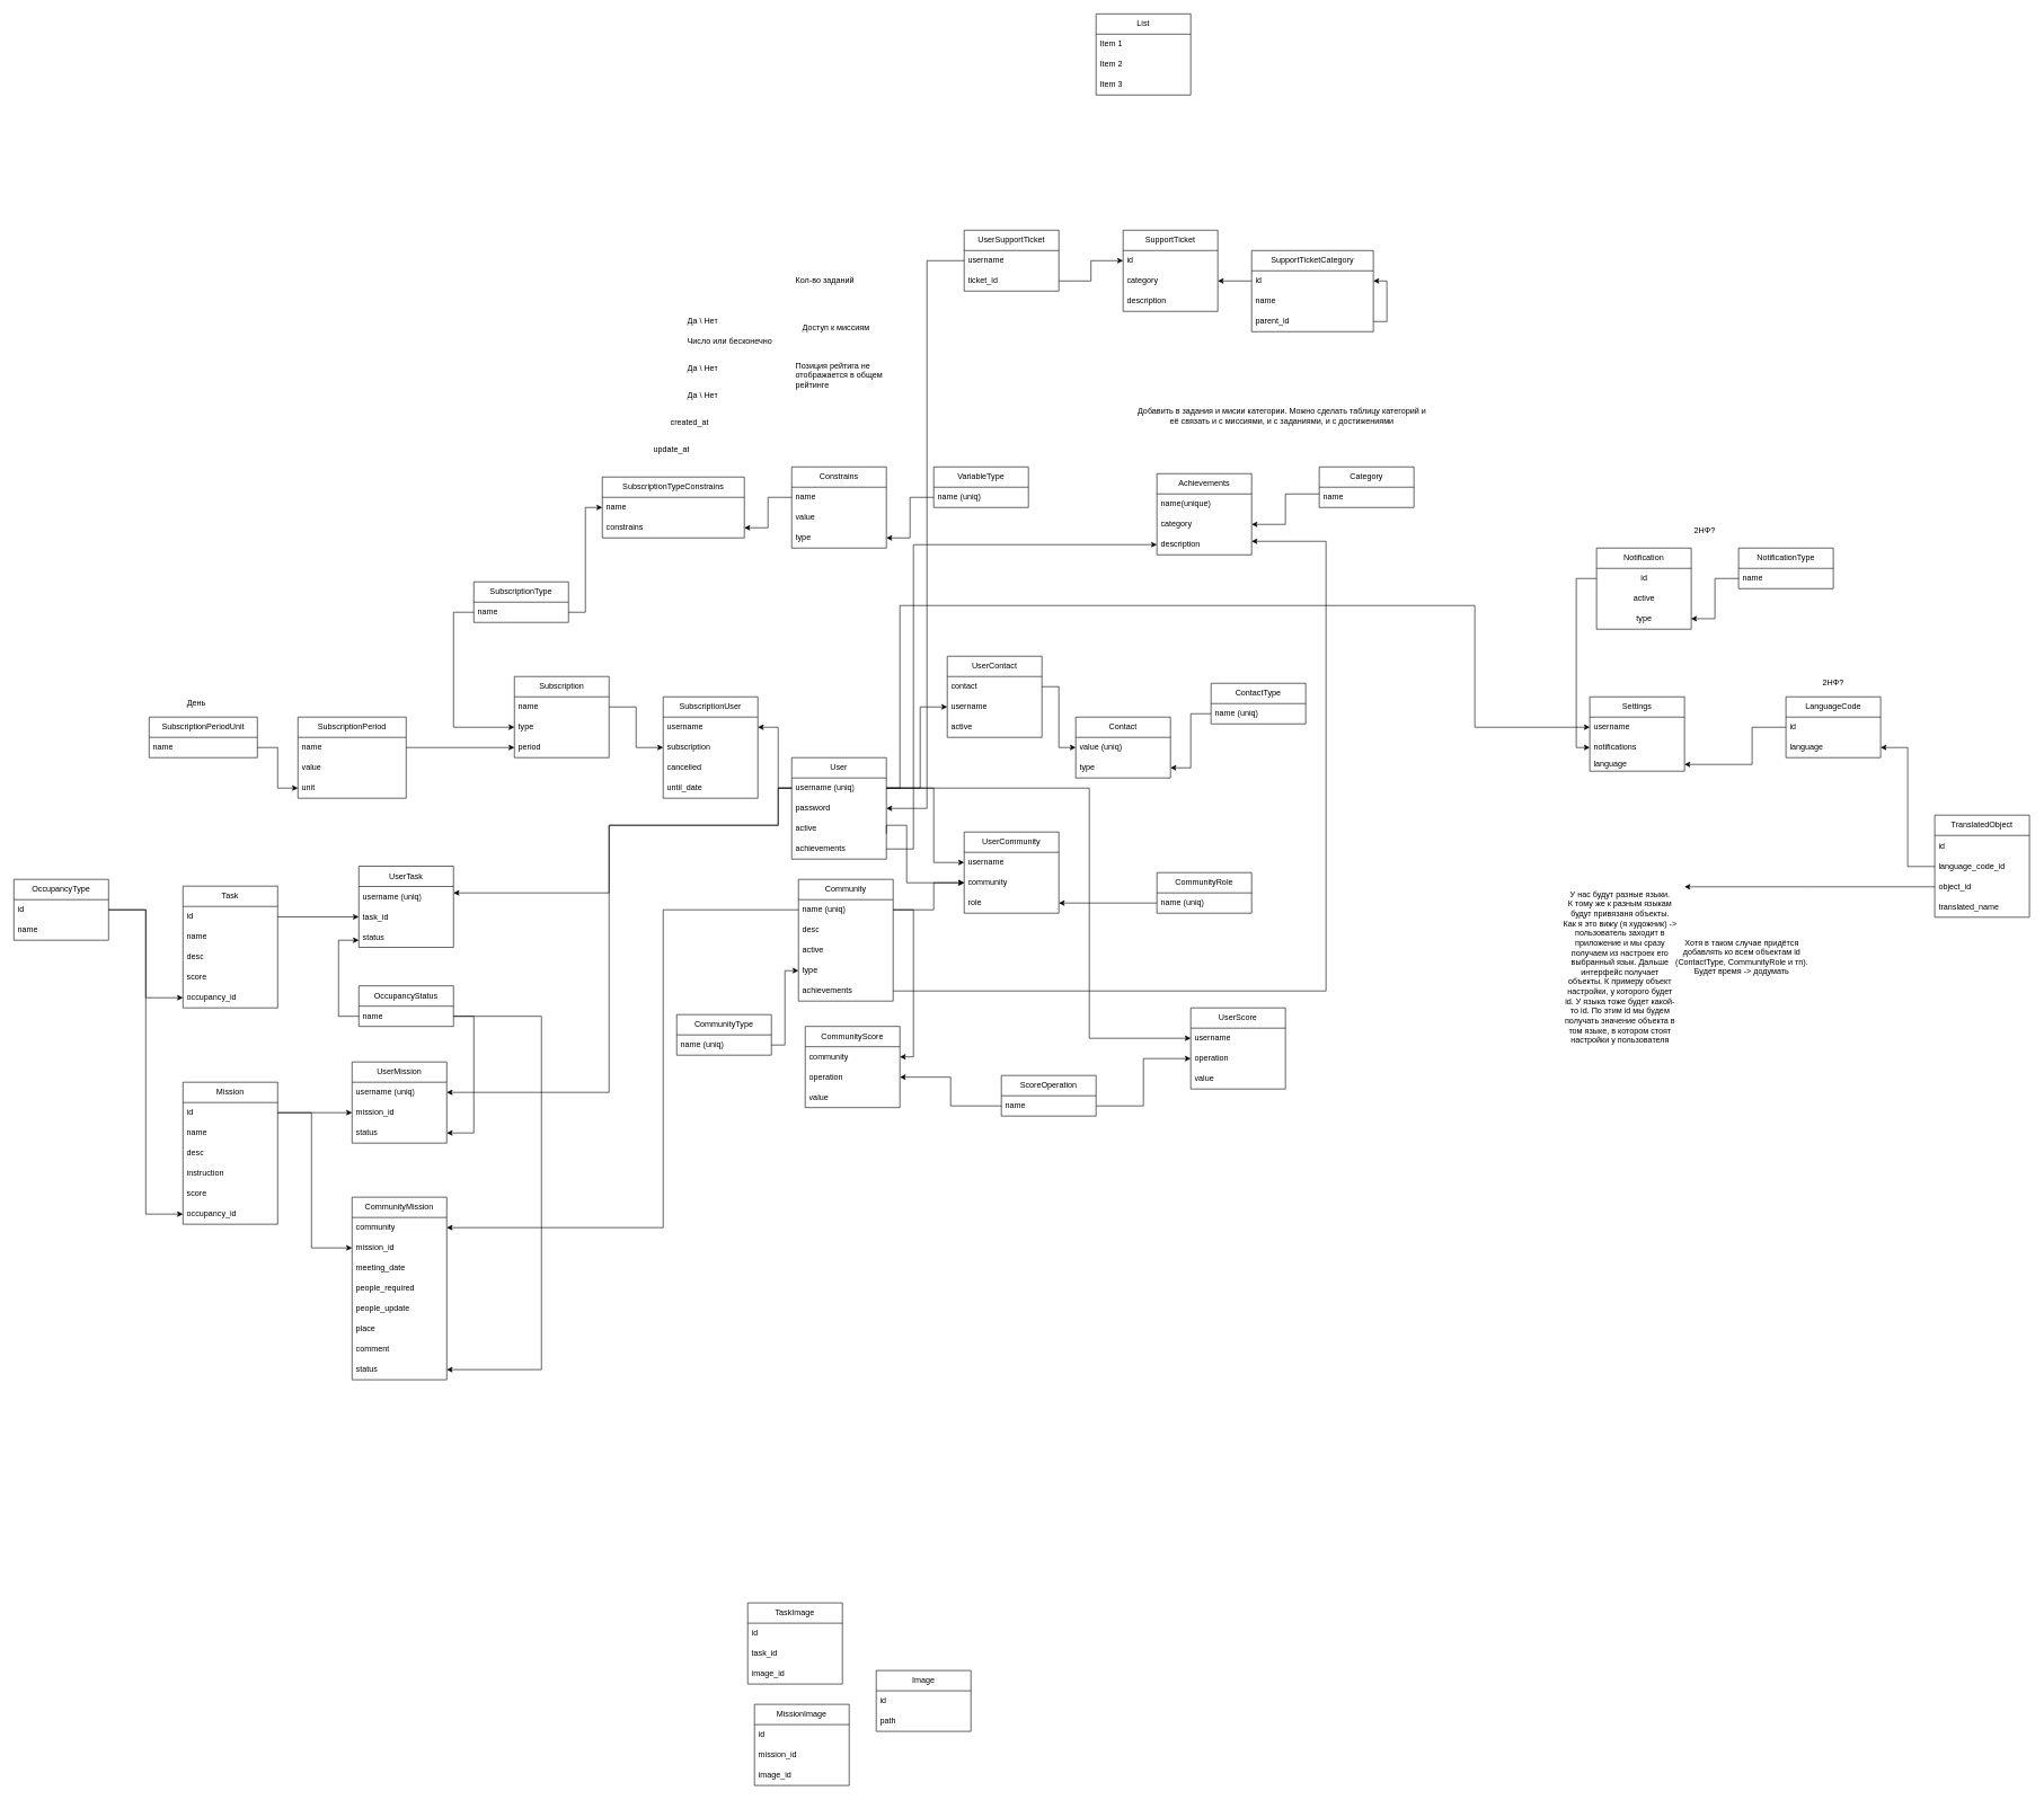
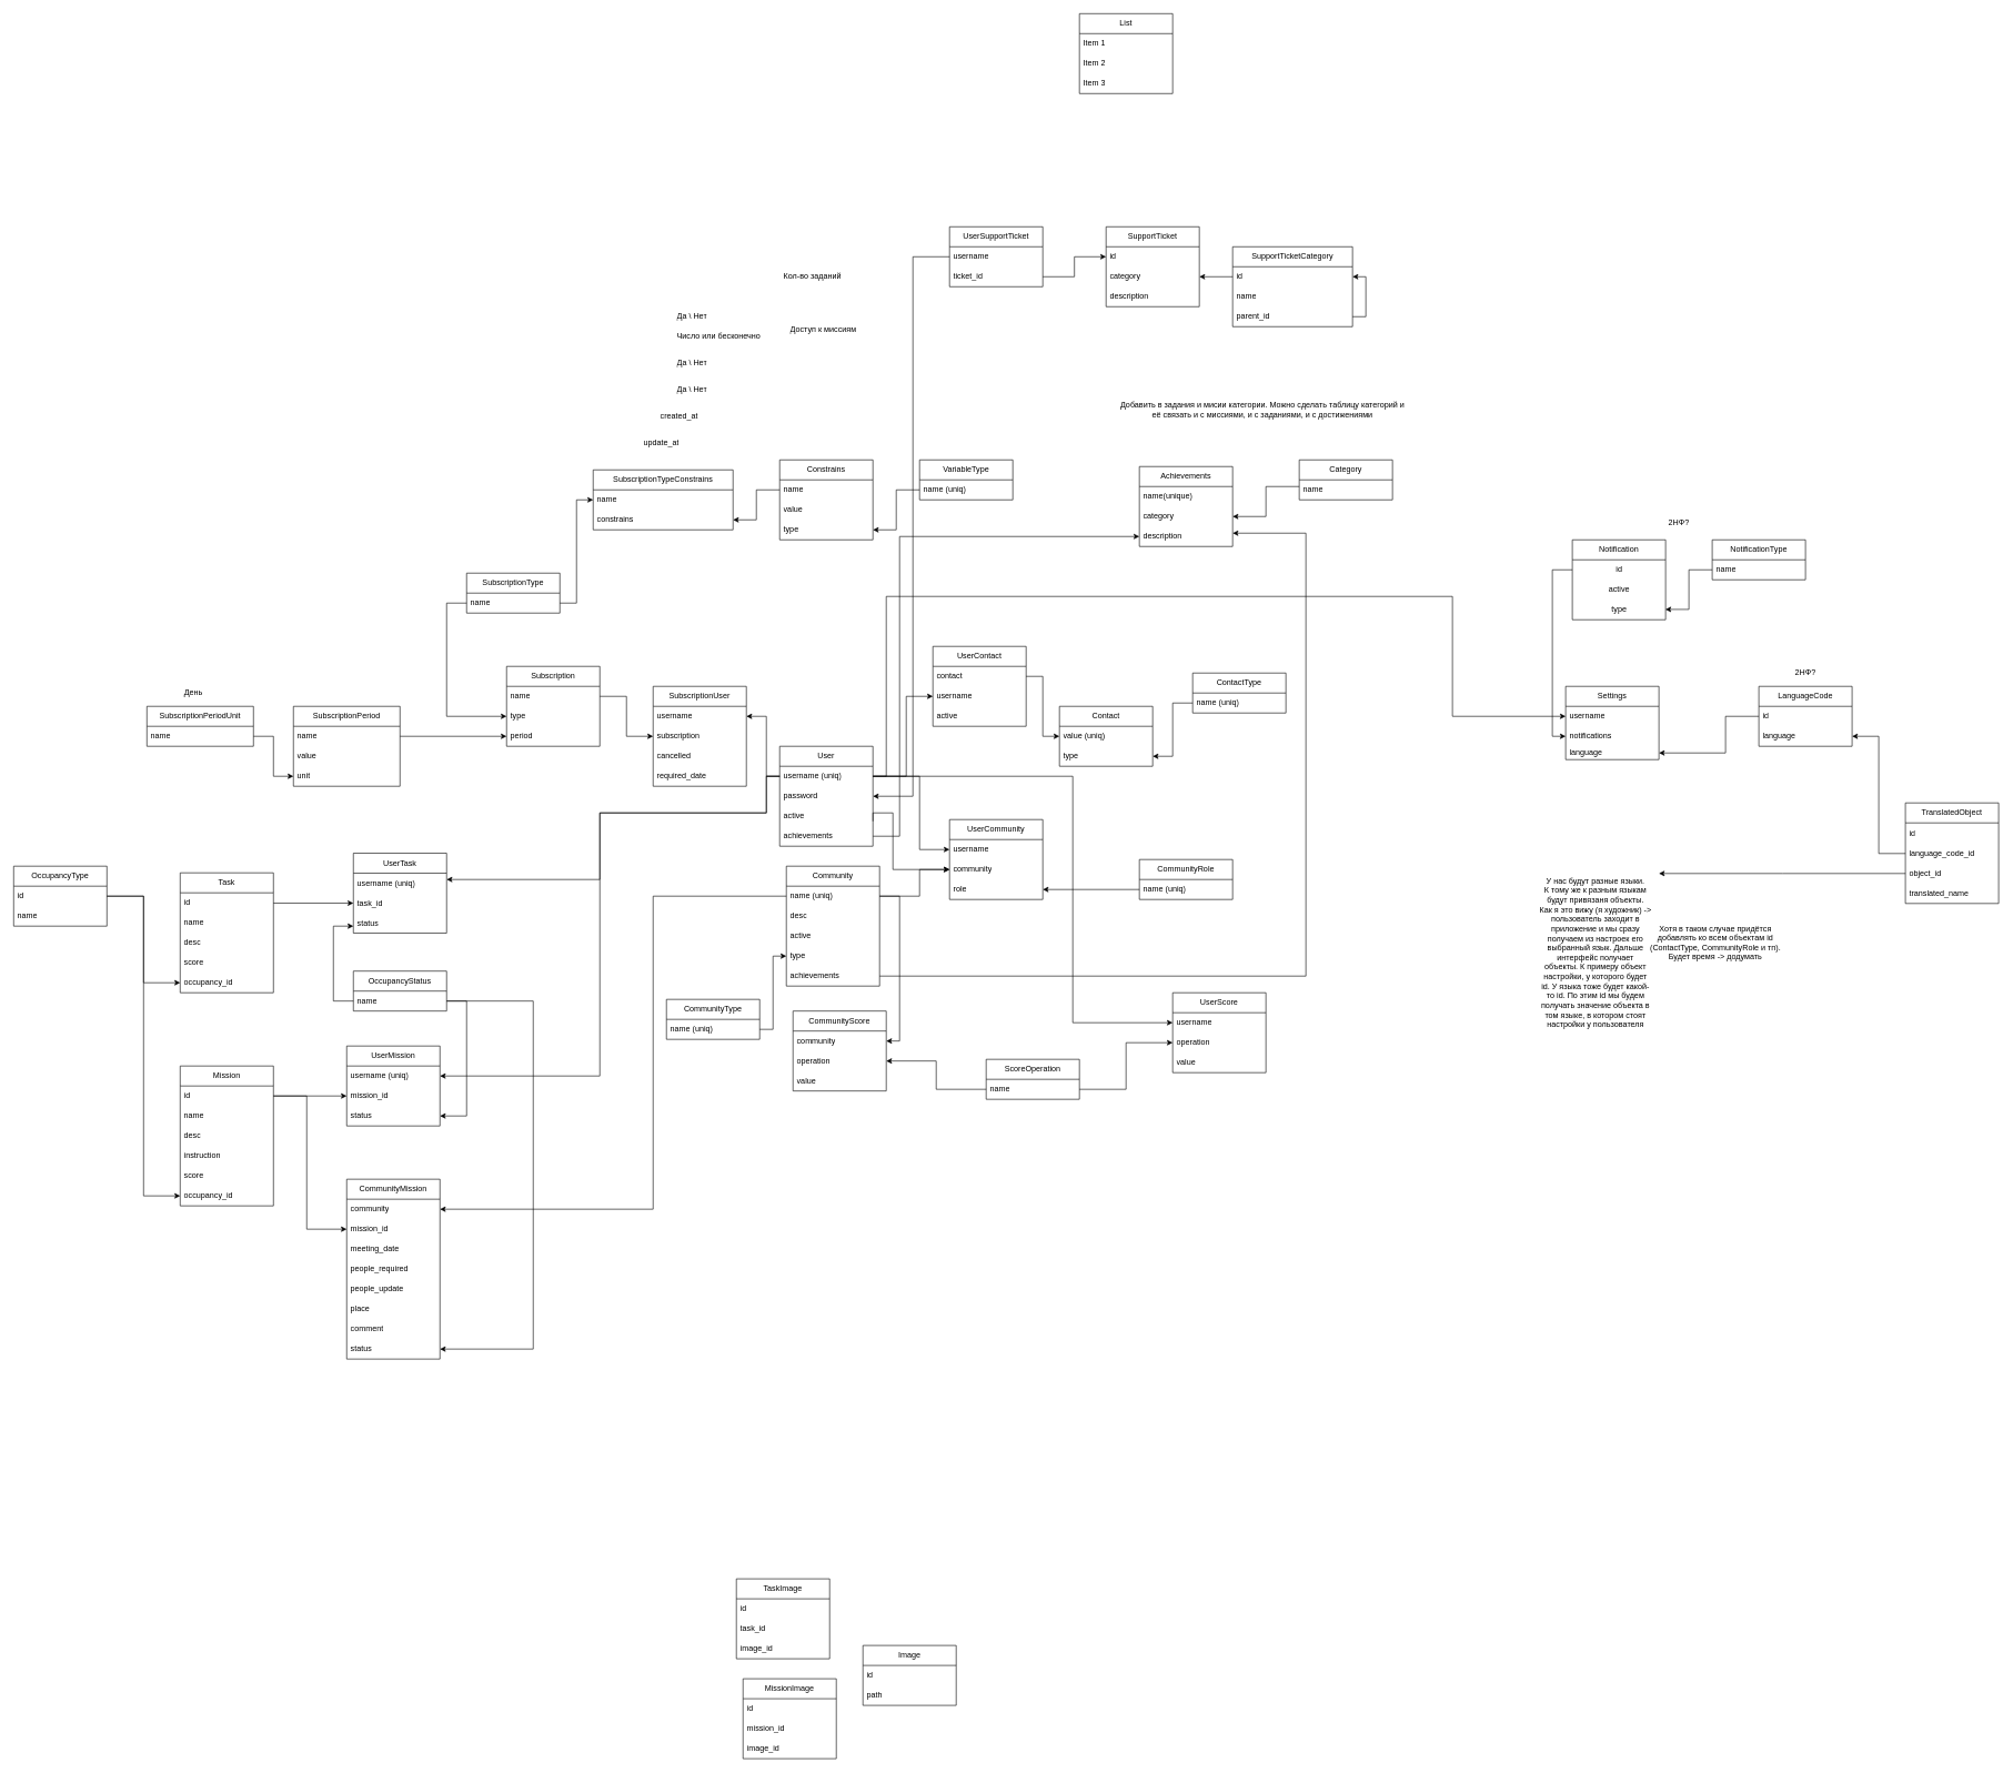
- <mxCell id="134" value="Доступ к миссиям" style="text;strokeColor=none;fillColor=none;align=left;verticalAlign=middle;spacingLeft=4;spacingRight=4;overflow=hidden;points=[[0,0.5],[1,0.5]];portConstraint=eastwest;rotatable=0;whiteSpace=wrap;html=1;" parent="1" vertex="1"><mxGeometry x="1180" y="470" width="140" height="30" as="geometry" /></mxCell>
+ <mxCell id="134" value="Доступ к миссиям" style="text;strokeColor=none;fillColor=none;align=left;verticalAlign=middle;spacingLeft=4;spacingRight=4;overflow=hidden;points=[[0,0.5],[1,0.5]];portConstraint=eastwest;rotatable=0;whiteSpace=wrap;html=1;" parent="1" vertex="1"><mxGeometry x="1180" y="480" width="140" height="30" as="geometry" /></mxCell>
- <mxCell id="132" value="Позиция рейтига не отображается в общем рейтинге" style="text;strokeColor=none;fillColor=none;align=left;verticalAlign=middle;spacingLeft=4;spacingRight=4;overflow=hidden;points=[[0,0.5],[1,0.5]];portConstraint=eastwest;rotatable=0;whiteSpace=wrap;html=1;" parent="1" vertex="1"><mxGeometry x="1170" y="530" width="170" height="50" as="geometry" /></mxCell>
- <mxCell id="68" value="until_date" style="text;strokeColor=none;fillColor=none;align=left;verticalAlign=middle;spacingLeft=4;spacingRight=4;overflow=hidden;points=[[0,0.5],[1,0.5]];portConstraint=eastwest;rotatable=0;whiteSpace=wrap;html=1;" parent="64" vertex="1"><mxGeometry y="120" width="140" height="30" as="geometry" /></mxCell>
+ <mxCell id="68" value="required_date" style="text;strokeColor=none;fillColor=none;align=left;verticalAlign=middle;spacingLeft=4;spacingRight=4;overflow=hidden;points=[[0,0.5],[1,0.5]];portConstraint=eastwest;rotatable=0;whiteSpace=wrap;html=1;" parent="64" vertex="1"><mxGeometry y="120" width="140" height="30" as="geometry" /></mxCell>
